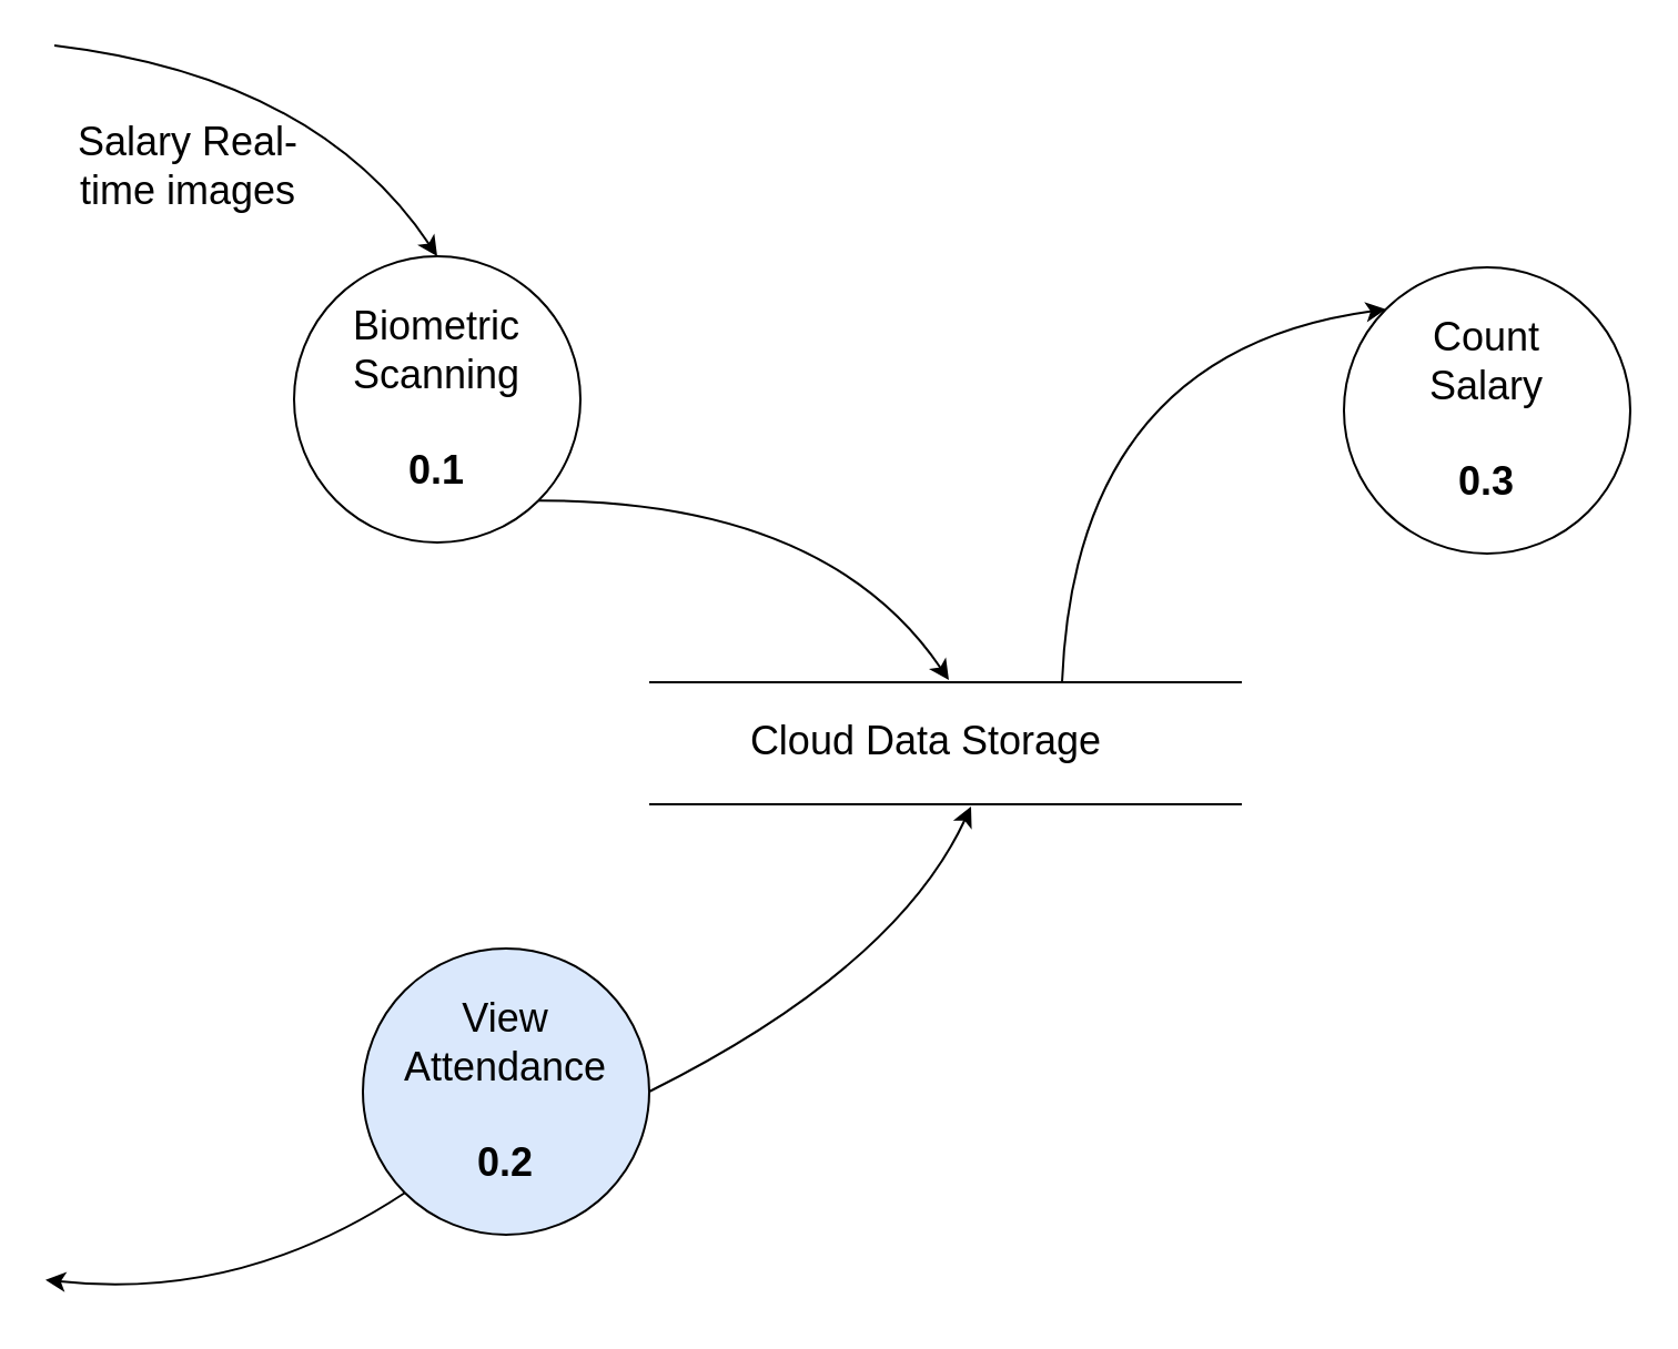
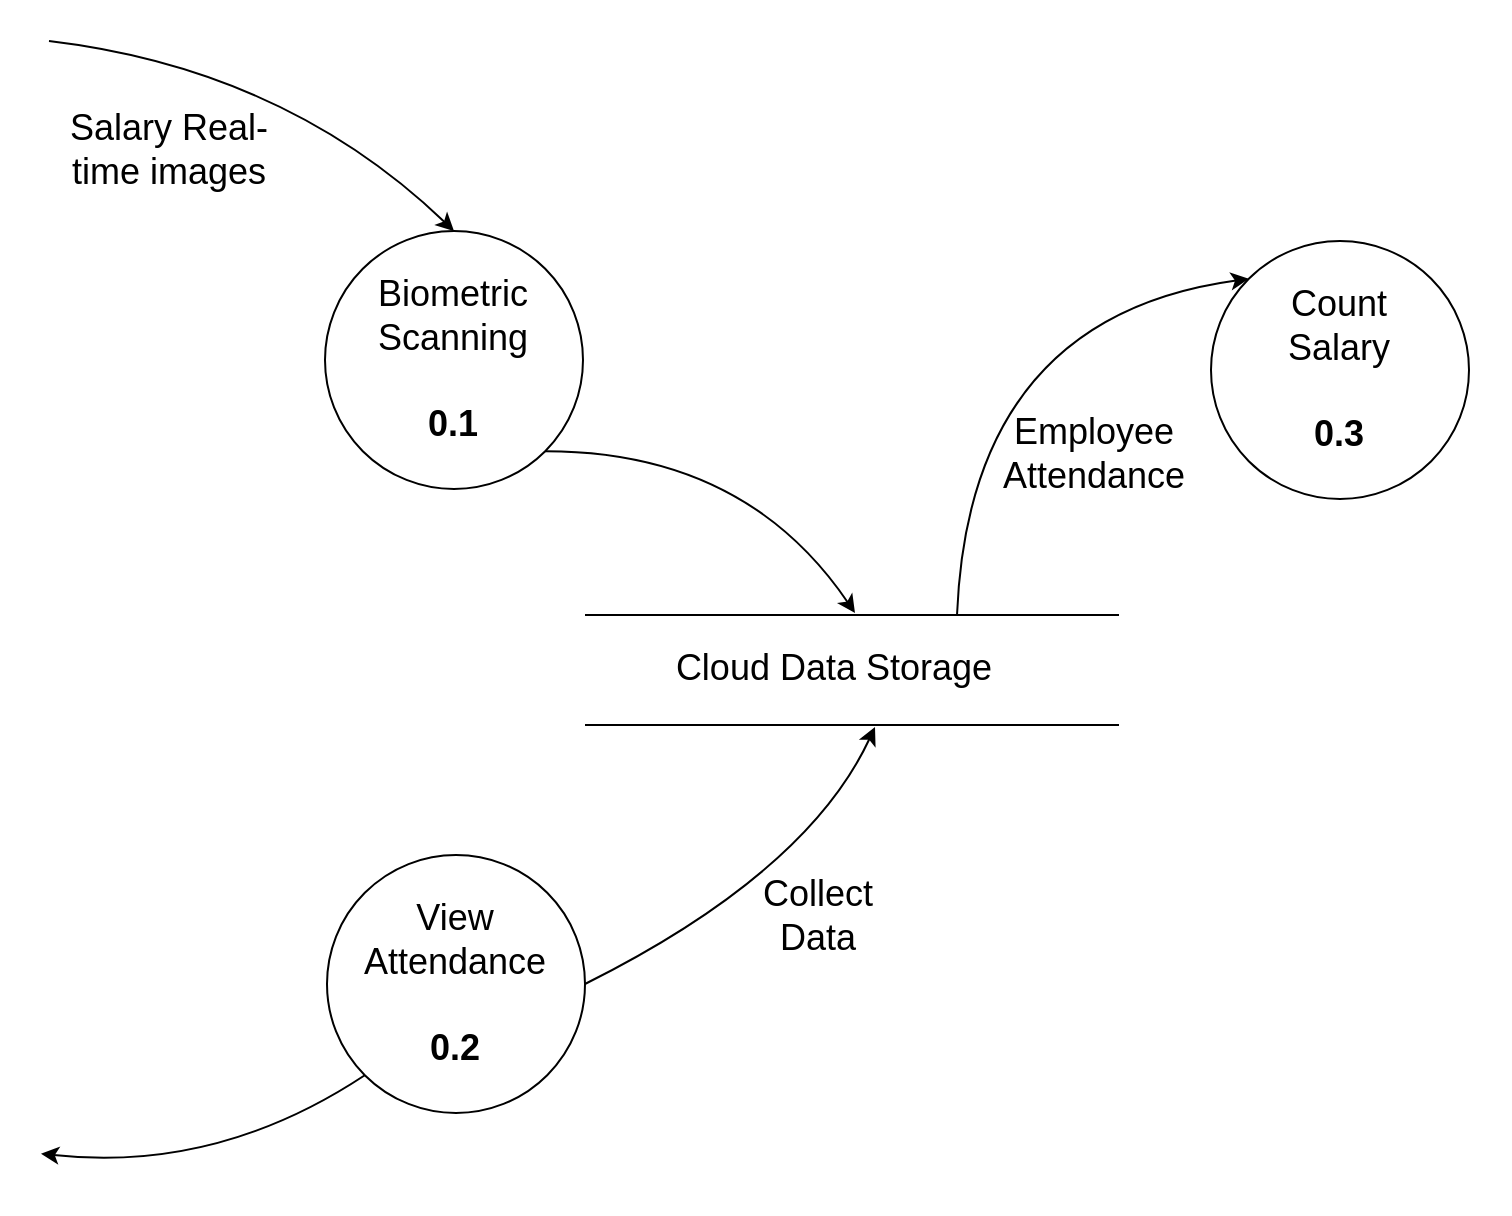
- <mxCell id="2" value="&lt;font style=&quot;font-size: 18px;&quot;&gt;Biometric&lt;br&gt;Scanning&lt;br&gt;&lt;br&gt;&lt;b style=&quot;border-color: var(--border-color);&quot;&gt;0.1&lt;/b&gt;&lt;br&gt;&lt;/font&gt;" style="ellipse;whiteSpace=wrap;html=1;aspect=fixed;" vertex="1" parent="1"><mxGeometry x="132" y="115" width="129" height="129" as="geometry" /></mxCell>
+ <mxCell id="2" value="&lt;font style=&quot;font-size: 18px;&quot;&gt;Biometric&lt;br&gt;Scanning&lt;br&gt;&lt;br&gt;&lt;b style=&quot;border-color: var(--border-color);&quot;&gt;0.1&lt;/b&gt;&lt;br&gt;&lt;/font&gt;" style="ellipse;whiteSpace=wrap;html=1;aspect=fixed;" vertex="1" parent="1"><mxGeometry x="162" y="115" width="129" height="129" as="geometry" /></mxCell>
+ <mxCell id="15" value="Employee Attendance" style="text;html=1;strokeColor=none;fillColor=none;align=center;verticalAlign=middle;whiteSpace=wrap;rounded=0;fontSize=18;" vertex="1" parent="1"><mxGeometry x="517" y="212" width="60" height="30" as="geometry" /></mxCell>
+ <mxCell id="12" value="Collect Data" style="text;html=1;strokeColor=none;fillColor=none;align=center;verticalAlign=middle;whiteSpace=wrap;rounded=0;fontSize=18;" vertex="1" parent="1"><mxGeometry x="379" y="443" width="60" height="30" as="geometry" /></mxCell>
- <mxCell id="3" value="&lt;font style=&quot;font-size: 18px;&quot;&gt;View&lt;br&gt;Attendance&lt;br&gt;&lt;br&gt;&lt;b&gt;0.2&lt;/b&gt;&lt;br&gt;&lt;/font&gt;" style="ellipse;whiteSpace=wrap;html=1;aspect=fixed;fillColor=#dae8fc;" vertex="1" parent="1"><mxGeometry x="163" y="427" width="129" height="129" as="geometry" /></mxCell>
+ <mxCell id="3" value="&lt;font style=&quot;font-size: 18px;&quot;&gt;View&lt;br&gt;Attendance&lt;br&gt;&lt;br&gt;&lt;b&gt;0.2&lt;/b&gt;&lt;br&gt;&lt;/font&gt;" style="ellipse;whiteSpace=wrap;html=1;aspect=fixed;" vertex="1" parent="1"><mxGeometry x="163" y="427" width="129" height="129" as="geometry" /></mxCell>
